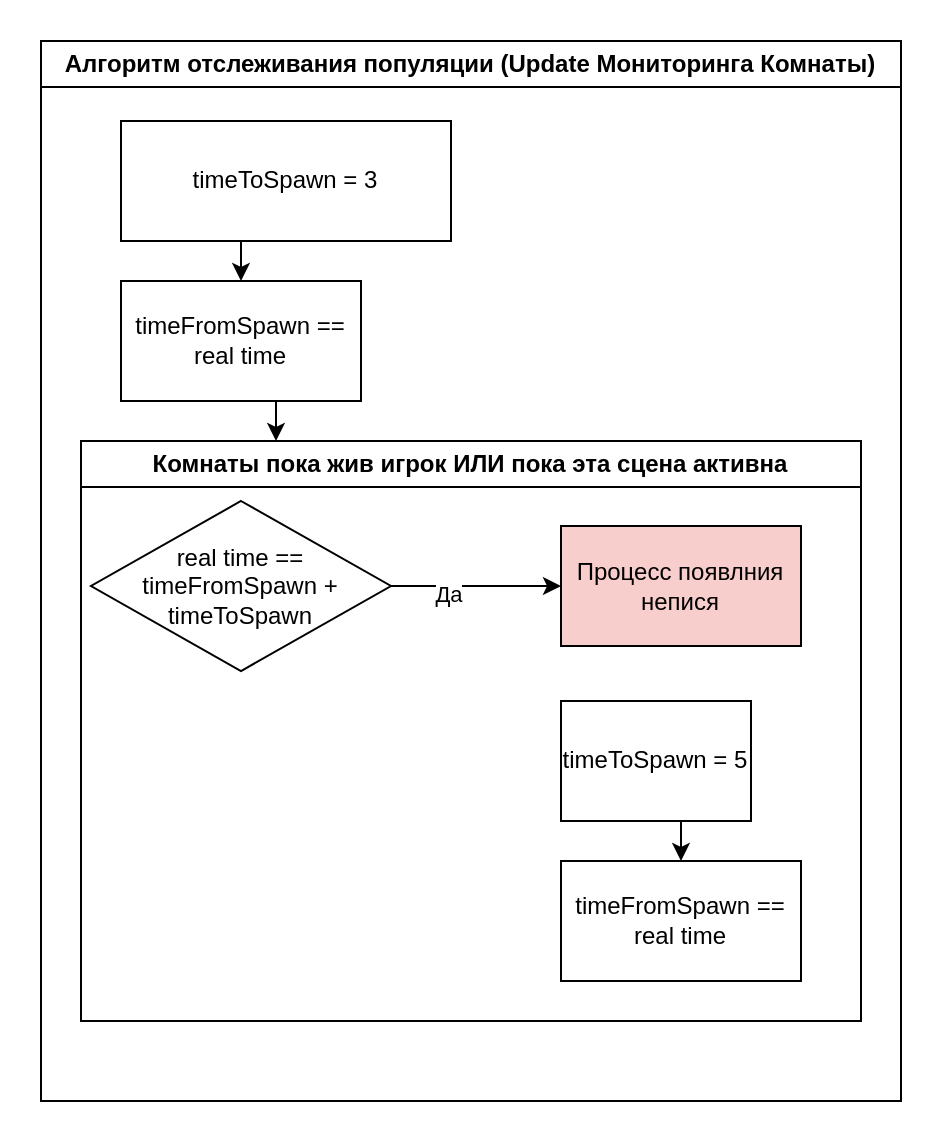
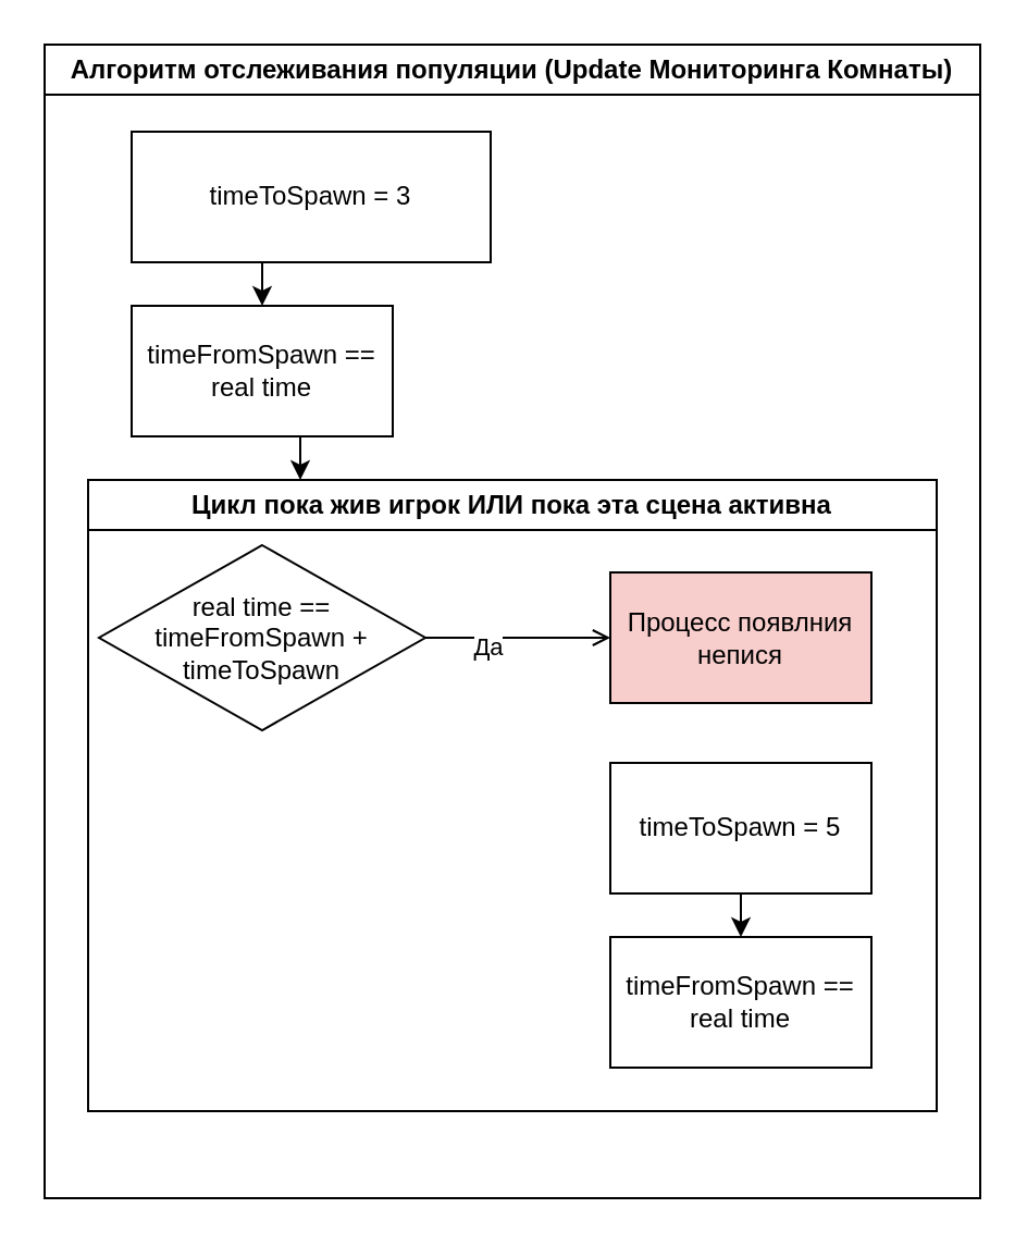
- <mxCell id="7" value="Комнаты пока жив игрок ИЛИ пока эта сцена активна" style="swimlane;whiteSpace=wrap;html=1;" vertex="1" parent="2"><mxGeometry x="20" y="200" width="390" height="290" as="geometry" /></mxCell>
+ <mxCell id="7" value="Цикл пока жив игрок ИЛИ пока эта сцена активна" style="swimlane;whiteSpace=wrap;html=1;" vertex="1" parent="2"><mxGeometry x="20" y="200" width="390" height="290" as="geometry" /></mxCell>
- <mxCell id="8" style="edgeStyle=orthogonalEdgeStyle;rounded=0;orthogonalLoop=1;jettySize=auto;html=1;exitX=1;exitY=0.5;exitDx=0;exitDy=0;entryX=0;entryY=0.5;entryDx=0;entryDy=0;" edge="1" parent="7" source="10" target="11"><mxGeometry relative="1" as="geometry"><mxPoint x="230" y="72" as="targetPoint" /></mxGeometry></mxCell>
+ <mxCell id="8" style="edgeStyle=orthogonalEdgeStyle;rounded=0;orthogonalLoop=1;jettySize=auto;html=1;exitX=1;exitY=0.5;exitDx=0;exitDy=0;entryX=0;entryY=0.5;entryDx=0;entryDy=0;endArrow=open;" edge="1" parent="7" source="10" target="11"><mxGeometry relative="1" as="geometry"><mxPoint x="230" y="72" as="targetPoint" /></mxGeometry></mxCell>
- <mxCell id="13" value="timeToSpawn = 5" style="rounded=0;whiteSpace=wrap;html=1;" vertex="1" parent="7"><mxGeometry x="240" y="130" width="95" height="60" as="geometry" /></mxCell>
+ <mxCell id="13" value="timeToSpawn = 5" style="rounded=0;whiteSpace=wrap;html=1;" vertex="1" parent="7"><mxGeometry x="240" y="130" width="120" height="60" as="geometry" /></mxCell>
